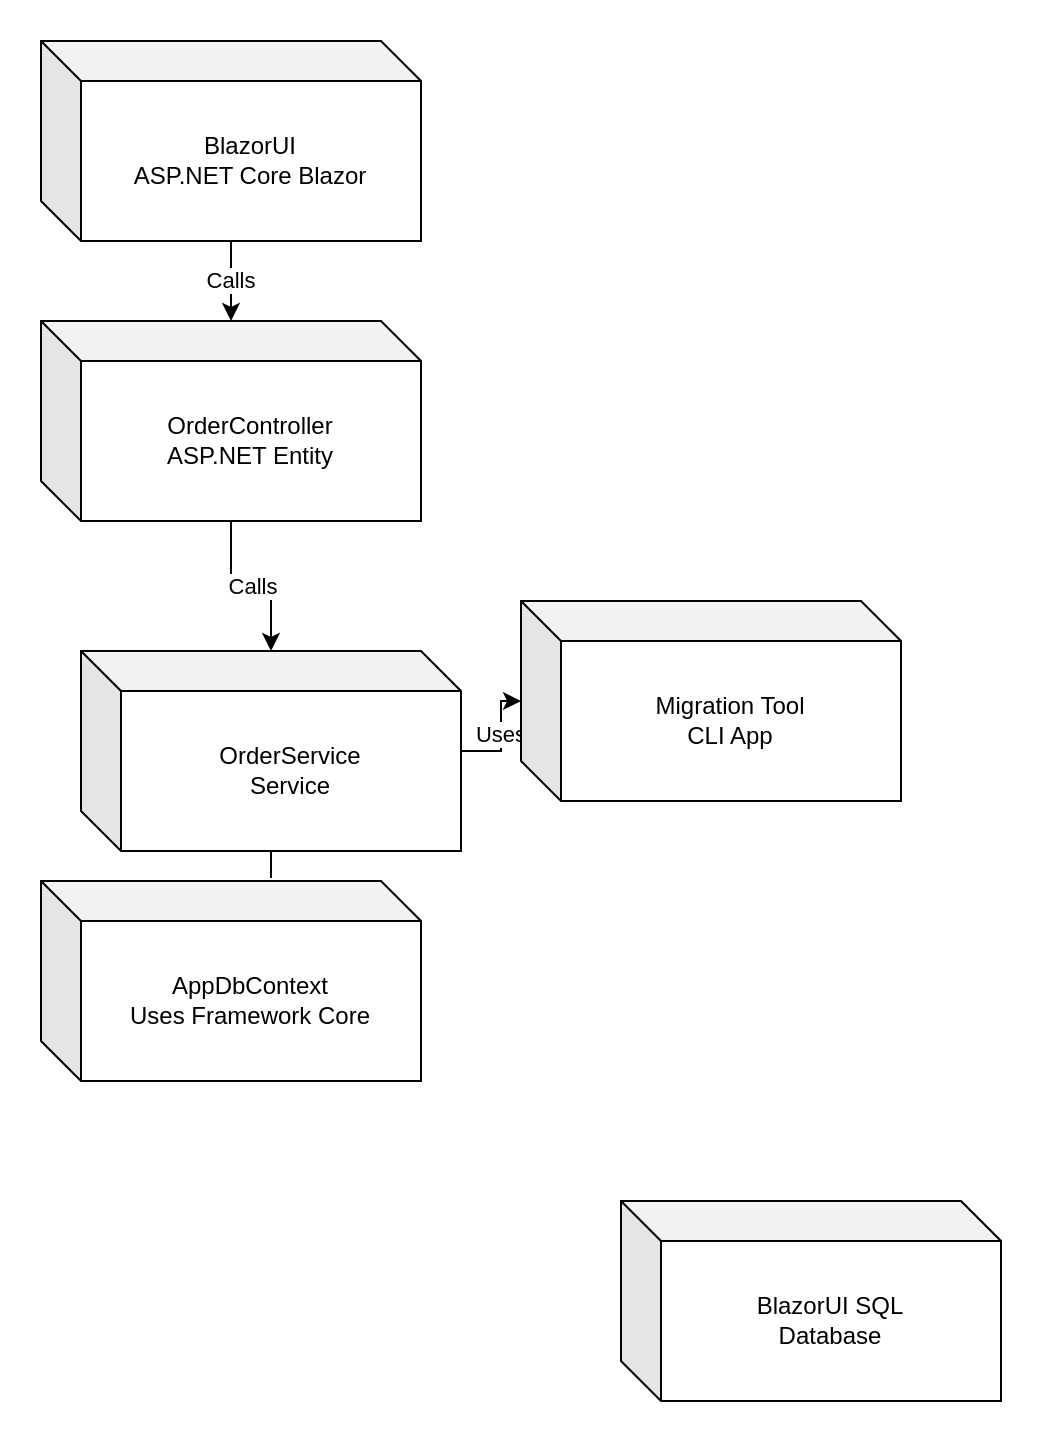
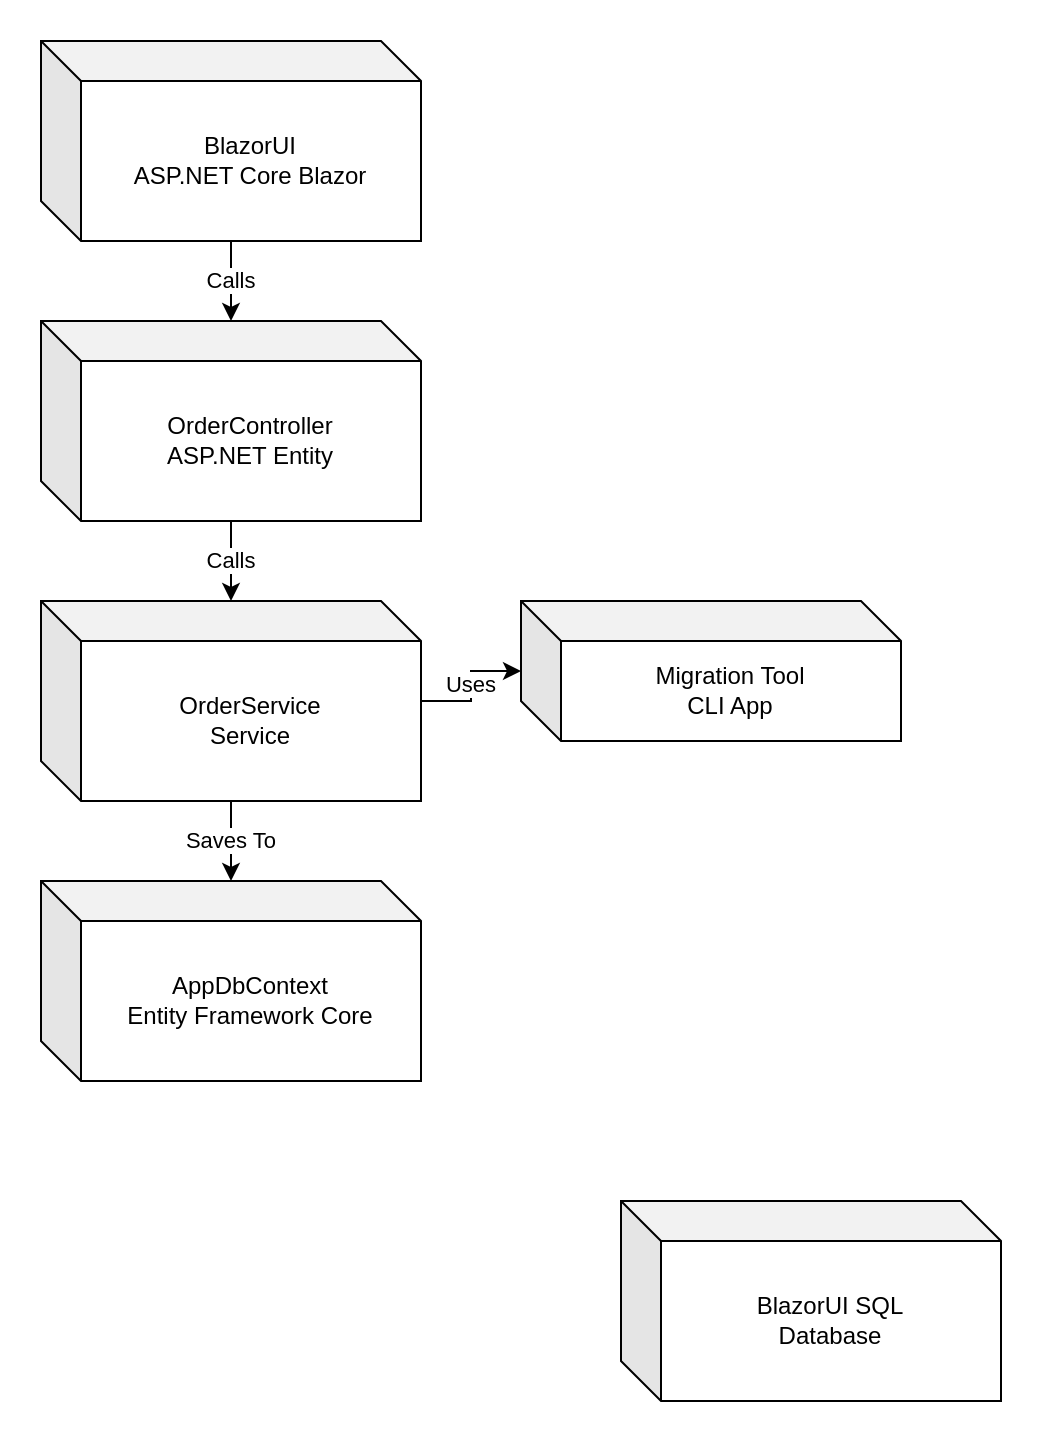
- <mxCell id="10" value="Migration Tool&lt;div&gt;CLI App&lt;/div&gt;" style="shape=cube;whiteSpace=wrap;html=1;boundedLbl=1;backgroundOutline=1;darkOpacity=0.05;darkOpacity2=0.1;" vertex="1" parent="1"><mxGeometry x="260" y="300" width="190" height="100" as="geometry" /></mxCell>
+ <mxCell id="10" value="Migration Tool&lt;div&gt;CLI App&lt;/div&gt;" style="shape=cube;whiteSpace=wrap;html=1;boundedLbl=1;backgroundOutline=1;darkOpacity=0.05;darkOpacity2=0.1;" vertex="1" parent="1"><mxGeometry x="260" y="300" width="190" height="70" as="geometry" /></mxCell>
- <mxCell id="8" value="OrderService&lt;div&gt;Service&lt;/div&gt;" style="shape=cube;whiteSpace=wrap;html=1;boundedLbl=1;backgroundOutline=1;darkOpacity=0.05;darkOpacity2=0.1;" vertex="1" parent="1"><mxGeometry x="40" y="325" width="190" height="100" as="geometry" /></mxCell>
+ <mxCell id="8" value="OrderService&lt;div&gt;Service&lt;/div&gt;" style="shape=cube;whiteSpace=wrap;html=1;boundedLbl=1;backgroundOutline=1;darkOpacity=0.05;darkOpacity2=0.1;" vertex="1" parent="1"><mxGeometry x="20" y="300" width="190" height="100" as="geometry" /></mxCell>
- <mxCell id="9" value="AppDbContext&lt;div&gt;Uses Framework Core&lt;/div&gt;" style="shape=cube;whiteSpace=wrap;html=1;boundedLbl=1;backgroundOutline=1;darkOpacity=0.05;darkOpacity2=0.1;" vertex="1" parent="1"><mxGeometry x="20" y="440" width="190" height="100" as="geometry" /></mxCell>
+ <mxCell id="9" value="AppDbContext&lt;div&gt;Entity Framework Core&lt;/div&gt;" style="shape=cube;whiteSpace=wrap;html=1;boundedLbl=1;backgroundOutline=1;darkOpacity=0.05;darkOpacity2=0.1;" vertex="1" parent="1"><mxGeometry x="20" y="440" width="190" height="100" as="geometry" /></mxCell>
